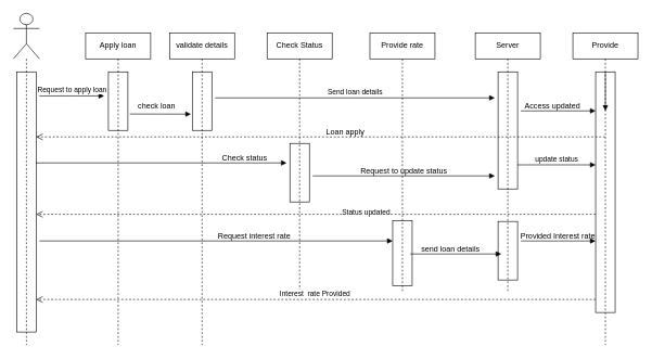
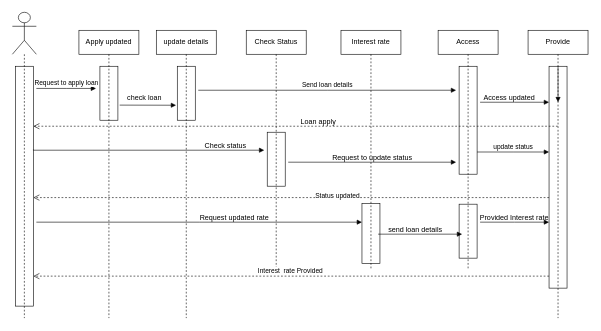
- <mxCell id="3" value="Apply loan" style="shape=umlLifeline;perimeter=lifelinePerimeter;whiteSpace=wrap;html=1;container=1;dropTarget=0;collapsible=0;recursiveResize=0;outlineConnect=0;portConstraint=eastwest;newEdgeStyle={&quot;edgeStyle&quot;:&quot;elbowEdgeStyle&quot;,&quot;elbow&quot;:&quot;vertical&quot;,&quot;curved&quot;:0,&quot;rounded&quot;:0};" vertex="1" parent="1"><mxGeometry x="131" y="50" width="100" height="480" as="geometry" /></mxCell>
+ <mxCell id="3" value="Apply updated" style="shape=umlLifeline;perimeter=lifelinePerimeter;whiteSpace=wrap;html=1;container=1;dropTarget=0;collapsible=0;recursiveResize=0;outlineConnect=0;portConstraint=eastwest;newEdgeStyle={&quot;edgeStyle&quot;:&quot;elbowEdgeStyle&quot;,&quot;elbow&quot;:&quot;vertical&quot;,&quot;curved&quot;:0,&quot;rounded&quot;:0};" vertex="1" parent="1"><mxGeometry x="131" y="50" width="100" height="480" as="geometry" /></mxCell>
- <mxCell id="5" value="validate details" style="shape=umlLifeline;perimeter=lifelinePerimeter;whiteSpace=wrap;html=1;container=1;dropTarget=0;collapsible=0;recursiveResize=0;outlineConnect=0;portConstraint=eastwest;newEdgeStyle={&quot;edgeStyle&quot;:&quot;elbowEdgeStyle&quot;,&quot;elbow&quot;:&quot;vertical&quot;,&quot;curved&quot;:0,&quot;rounded&quot;:0};" vertex="1" parent="1"><mxGeometry x="260" y="50" width="100" height="480" as="geometry" /></mxCell>
+ <mxCell id="5" value="update details" style="shape=umlLifeline;perimeter=lifelinePerimeter;whiteSpace=wrap;html=1;container=1;dropTarget=0;collapsible=0;recursiveResize=0;outlineConnect=0;portConstraint=eastwest;newEdgeStyle={&quot;edgeStyle&quot;:&quot;elbowEdgeStyle&quot;,&quot;elbow&quot;:&quot;vertical&quot;,&quot;curved&quot;:0,&quot;rounded&quot;:0};" vertex="1" parent="1"><mxGeometry x="260" y="50" width="100" height="480" as="geometry" /></mxCell>
- <mxCell id="9" value="Provide rate" style="shape=umlLifeline;perimeter=lifelinePerimeter;whiteSpace=wrap;html=1;container=1;dropTarget=0;collapsible=0;recursiveResize=0;outlineConnect=0;portConstraint=eastwest;newEdgeStyle={&quot;edgeStyle&quot;:&quot;elbowEdgeStyle&quot;,&quot;elbow&quot;:&quot;vertical&quot;,&quot;curved&quot;:0,&quot;rounded&quot;:0};" vertex="1" parent="1"><mxGeometry x="568" y="50" width="100" height="400" as="geometry" /></mxCell>
+ <mxCell id="9" value="Interest rate" style="shape=umlLifeline;perimeter=lifelinePerimeter;whiteSpace=wrap;html=1;container=1;dropTarget=0;collapsible=0;recursiveResize=0;outlineConnect=0;portConstraint=eastwest;newEdgeStyle={&quot;edgeStyle&quot;:&quot;elbowEdgeStyle&quot;,&quot;elbow&quot;:&quot;vertical&quot;,&quot;curved&quot;:0,&quot;rounded&quot;:0};" vertex="1" parent="1"><mxGeometry x="568" y="50" width="100" height="400" as="geometry" /></mxCell>
- <mxCell id="11" value="Server" style="shape=umlLifeline;perimeter=lifelinePerimeter;whiteSpace=wrap;html=1;container=1;dropTarget=0;collapsible=0;recursiveResize=0;outlineConnect=0;portConstraint=eastwest;newEdgeStyle={&quot;edgeStyle&quot;:&quot;elbowEdgeStyle&quot;,&quot;elbow&quot;:&quot;vertical&quot;,&quot;curved&quot;:0,&quot;rounded&quot;:0};size=40;" vertex="1" parent="1"><mxGeometry x="730" y="50" width="100" height="400" as="geometry" /></mxCell>
+ <mxCell id="11" value="Access" style="shape=umlLifeline;perimeter=lifelinePerimeter;whiteSpace=wrap;html=1;container=1;dropTarget=0;collapsible=0;recursiveResize=0;outlineConnect=0;portConstraint=eastwest;newEdgeStyle={&quot;edgeStyle&quot;:&quot;elbowEdgeStyle&quot;,&quot;elbow&quot;:&quot;vertical&quot;,&quot;curved&quot;:0,&quot;rounded&quot;:0};size=40;" vertex="1" parent="1"><mxGeometry x="730" y="50" width="100" height="400" as="geometry" /></mxCell>
- <mxCell id="33" value="&amp;nbsp; &amp;nbsp; &amp;nbsp; &amp;nbsp; &amp;nbsp; &amp;nbsp; &amp;nbsp; &amp;nbsp; &amp;nbsp; &amp;nbsp; &amp;nbsp; &amp;nbsp; &amp;nbsp; &amp;nbsp; &amp;nbsp; Request interest rate" style="text;html=1;align=center;verticalAlign=middle;resizable=0;points=[];autosize=1;strokeColor=none;fillColor=none;" vertex="1" parent="1"><mxGeometry x="225" y="348" width="230" height="30" as="geometry" /></mxCell>
+ <mxCell id="33" value="&amp;nbsp; &amp;nbsp; &amp;nbsp; &amp;nbsp; &amp;nbsp; &amp;nbsp; &amp;nbsp; &amp;nbsp; &amp;nbsp; &amp;nbsp; &amp;nbsp; &amp;nbsp; &amp;nbsp; &amp;nbsp; &amp;nbsp; Request updated rate" style="text;html=1;align=center;verticalAlign=middle;resizable=0;points=[];autosize=1;strokeColor=none;fillColor=none;" vertex="1" parent="1"><mxGeometry x="225" y="348" width="230" height="30" as="geometry" /></mxCell>
